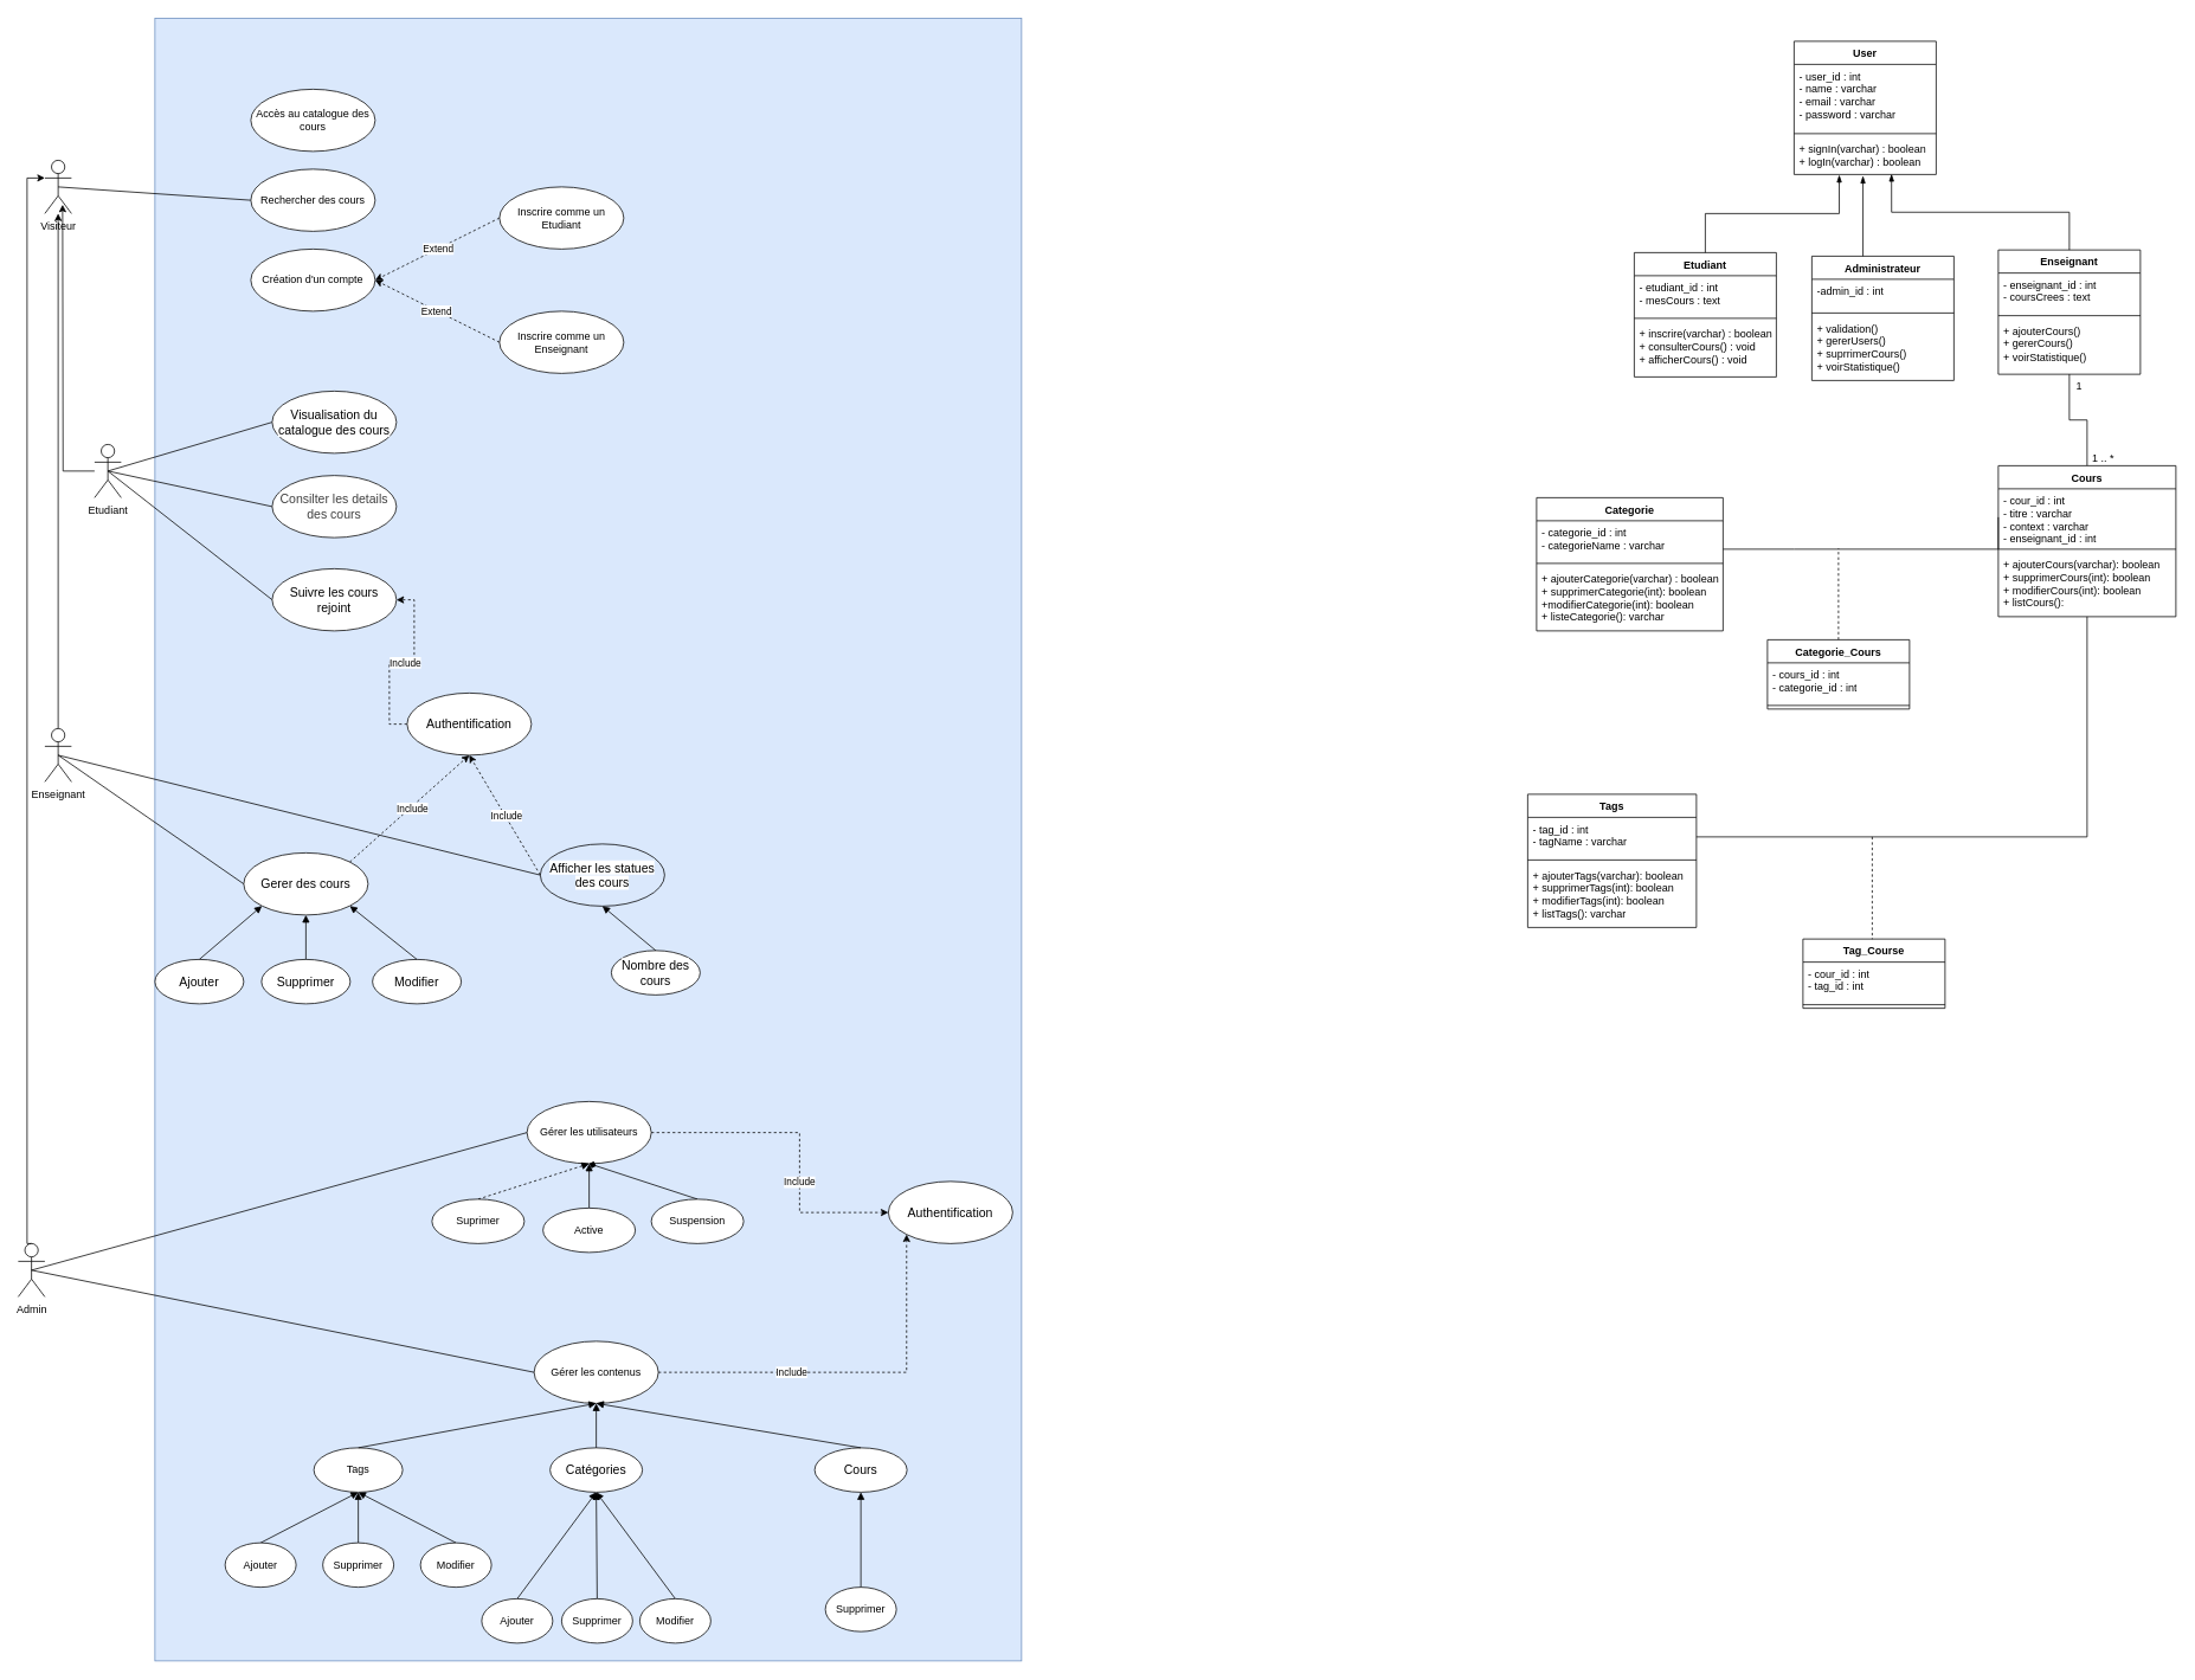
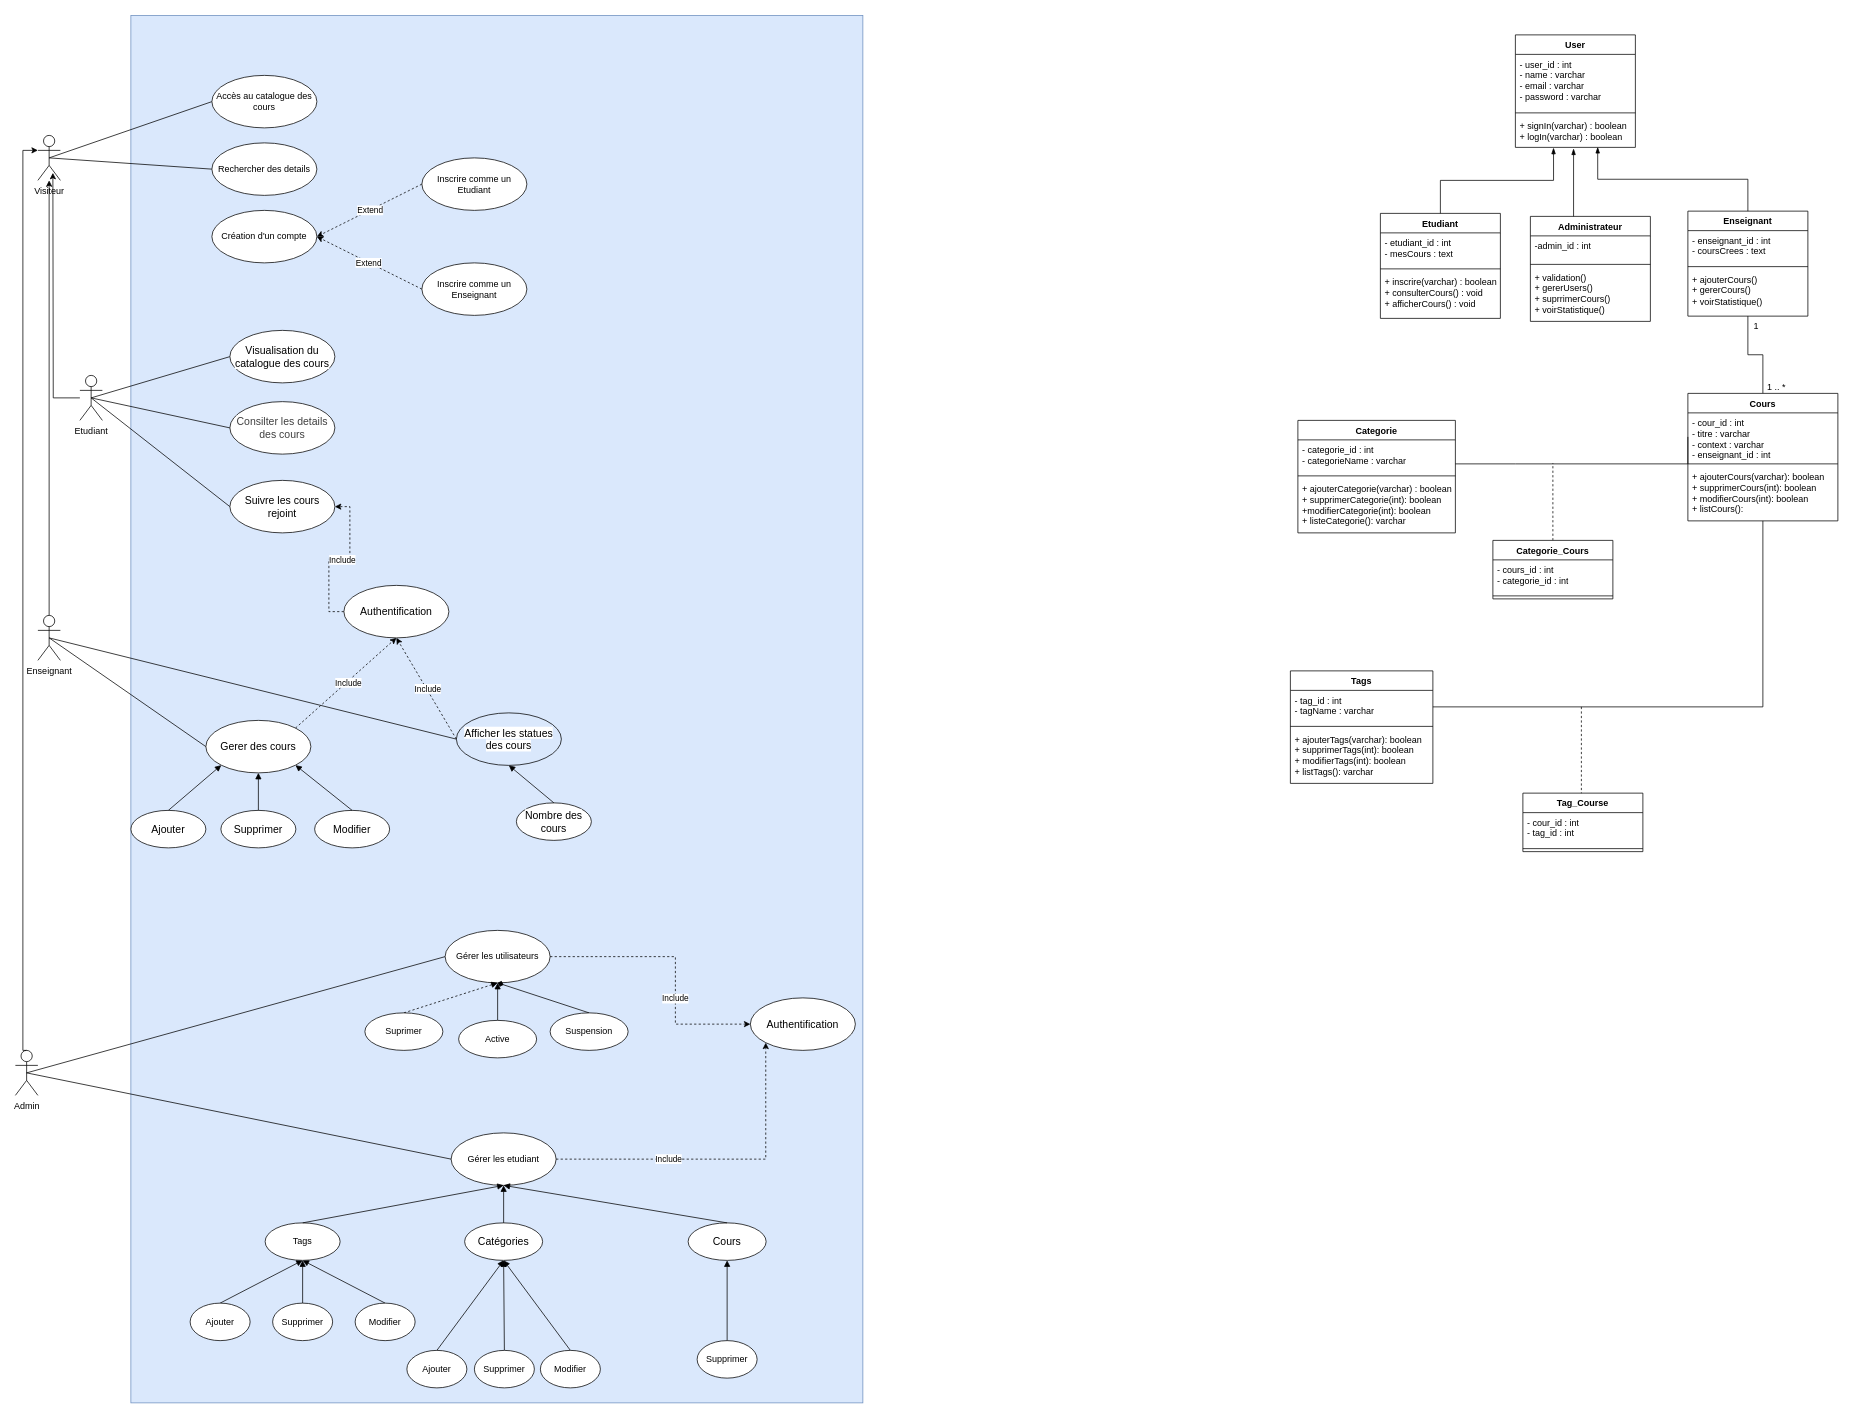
+ <mxCell id="3" style="rounded=0;orthogonalLoop=1;jettySize=auto;html=1;exitX=0.5;exitY=0.5;exitDx=0;exitDy=0;exitPerimeter=0;entryX=0;entryY=0.5;entryDx=0;entryDy=0;endArrow=none;endFill=0;" edge="1" parent="1" source="5" target="15"><mxGeometry relative="1" as="geometry" /></mxCell>
- <mxCell id="16" value="Rechercher des cours" style="ellipse;whiteSpace=wrap;html=1;" vertex="1" parent="1"><mxGeometry x="282" y="190" width="140" height="70" as="geometry" /></mxCell>
+ <mxCell id="16" value="Rechercher des details" style="ellipse;whiteSpace=wrap;html=1;" vertex="1" parent="1"><mxGeometry x="282" y="190" width="140" height="70" as="geometry" /></mxCell>
- <mxCell id="59" value="Gérer les contenus" style="ellipse;whiteSpace=wrap;html=1;" vertex="1" parent="58"><mxGeometry x="84" width="140" height="70" as="geometry" /></mxCell>
+ <mxCell id="59" value="Gérer les etudiant" style="ellipse;whiteSpace=wrap;html=1;" vertex="1" parent="58"><mxGeometry x="84" width="140" height="70" as="geometry" /></mxCell>
